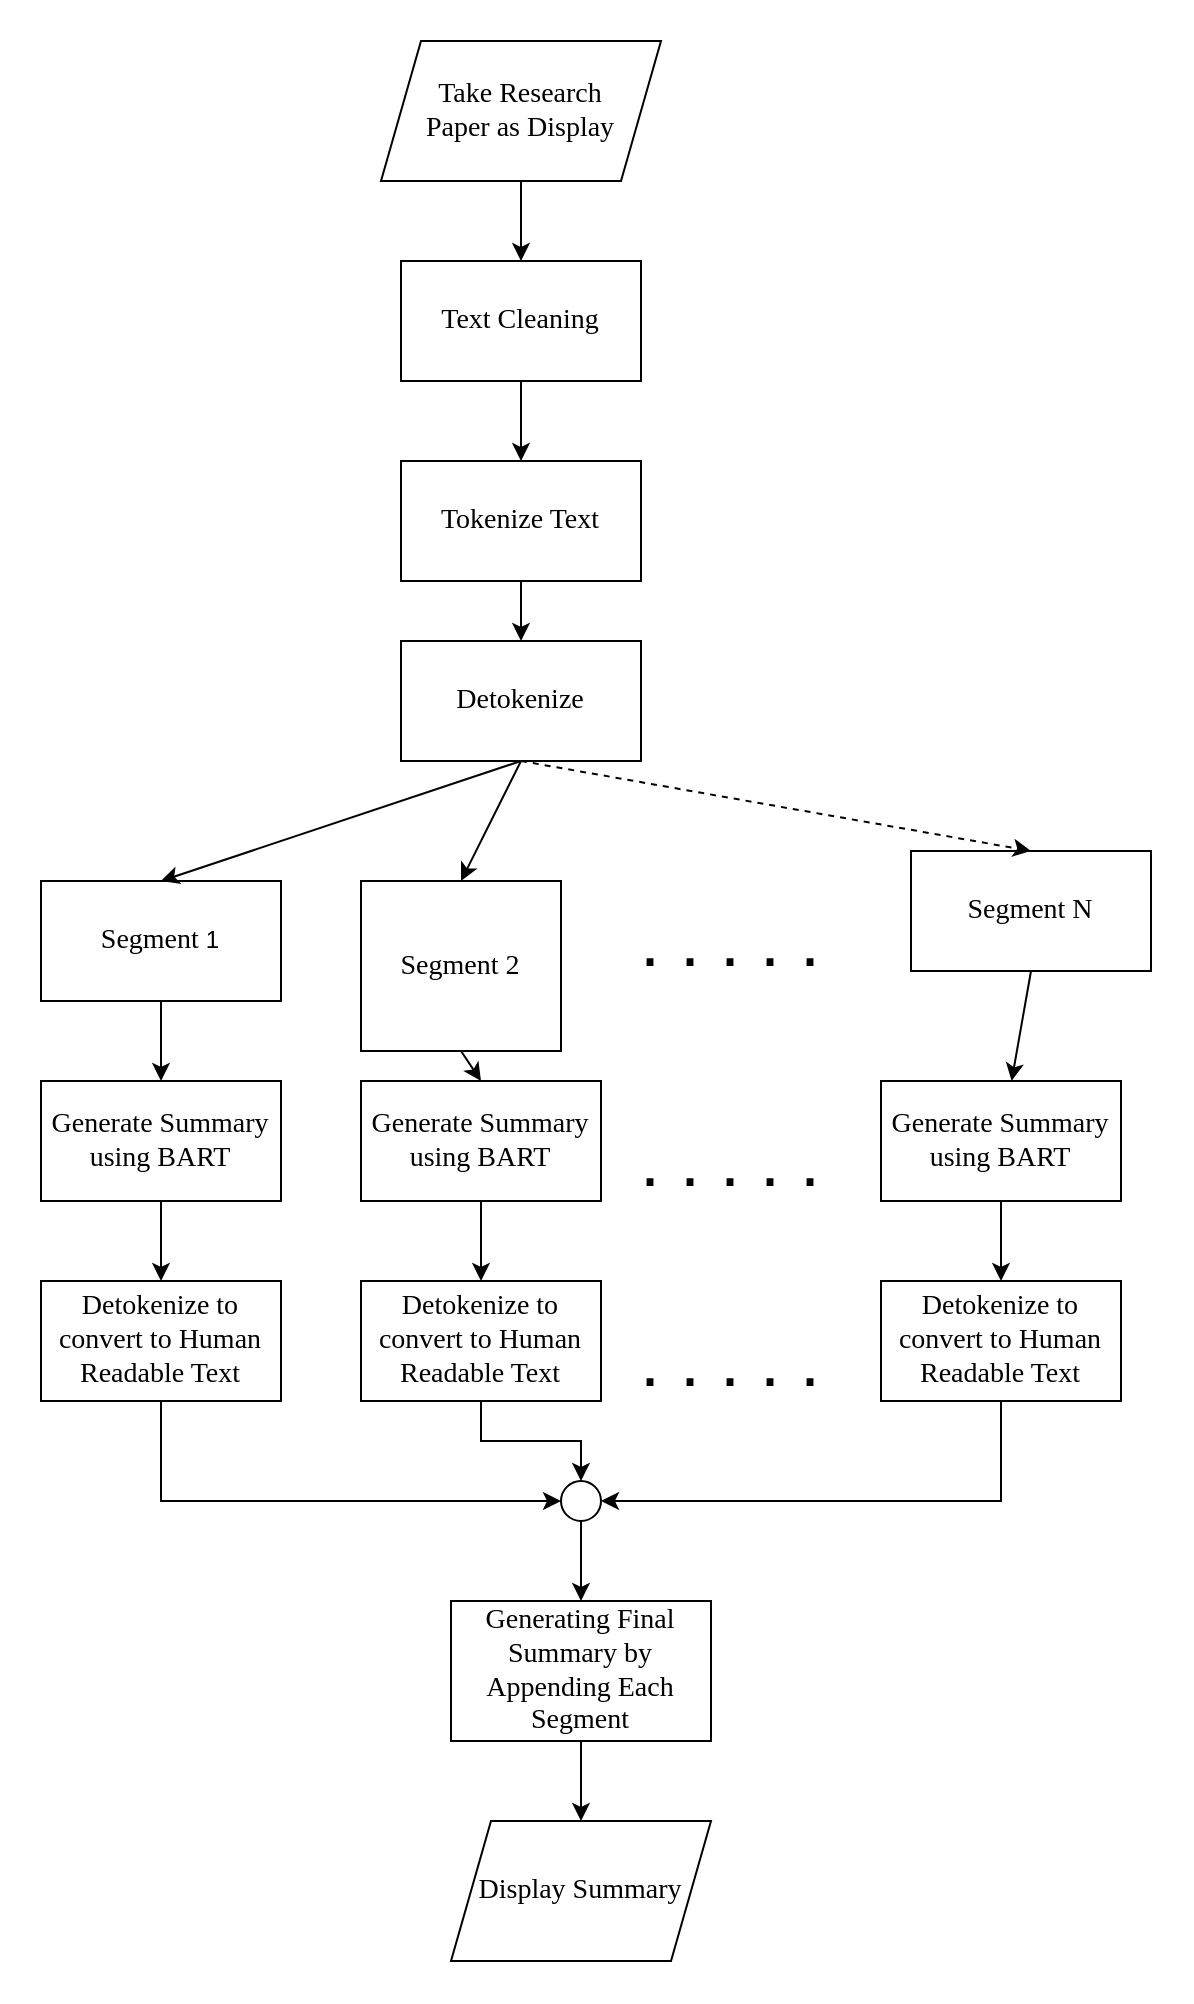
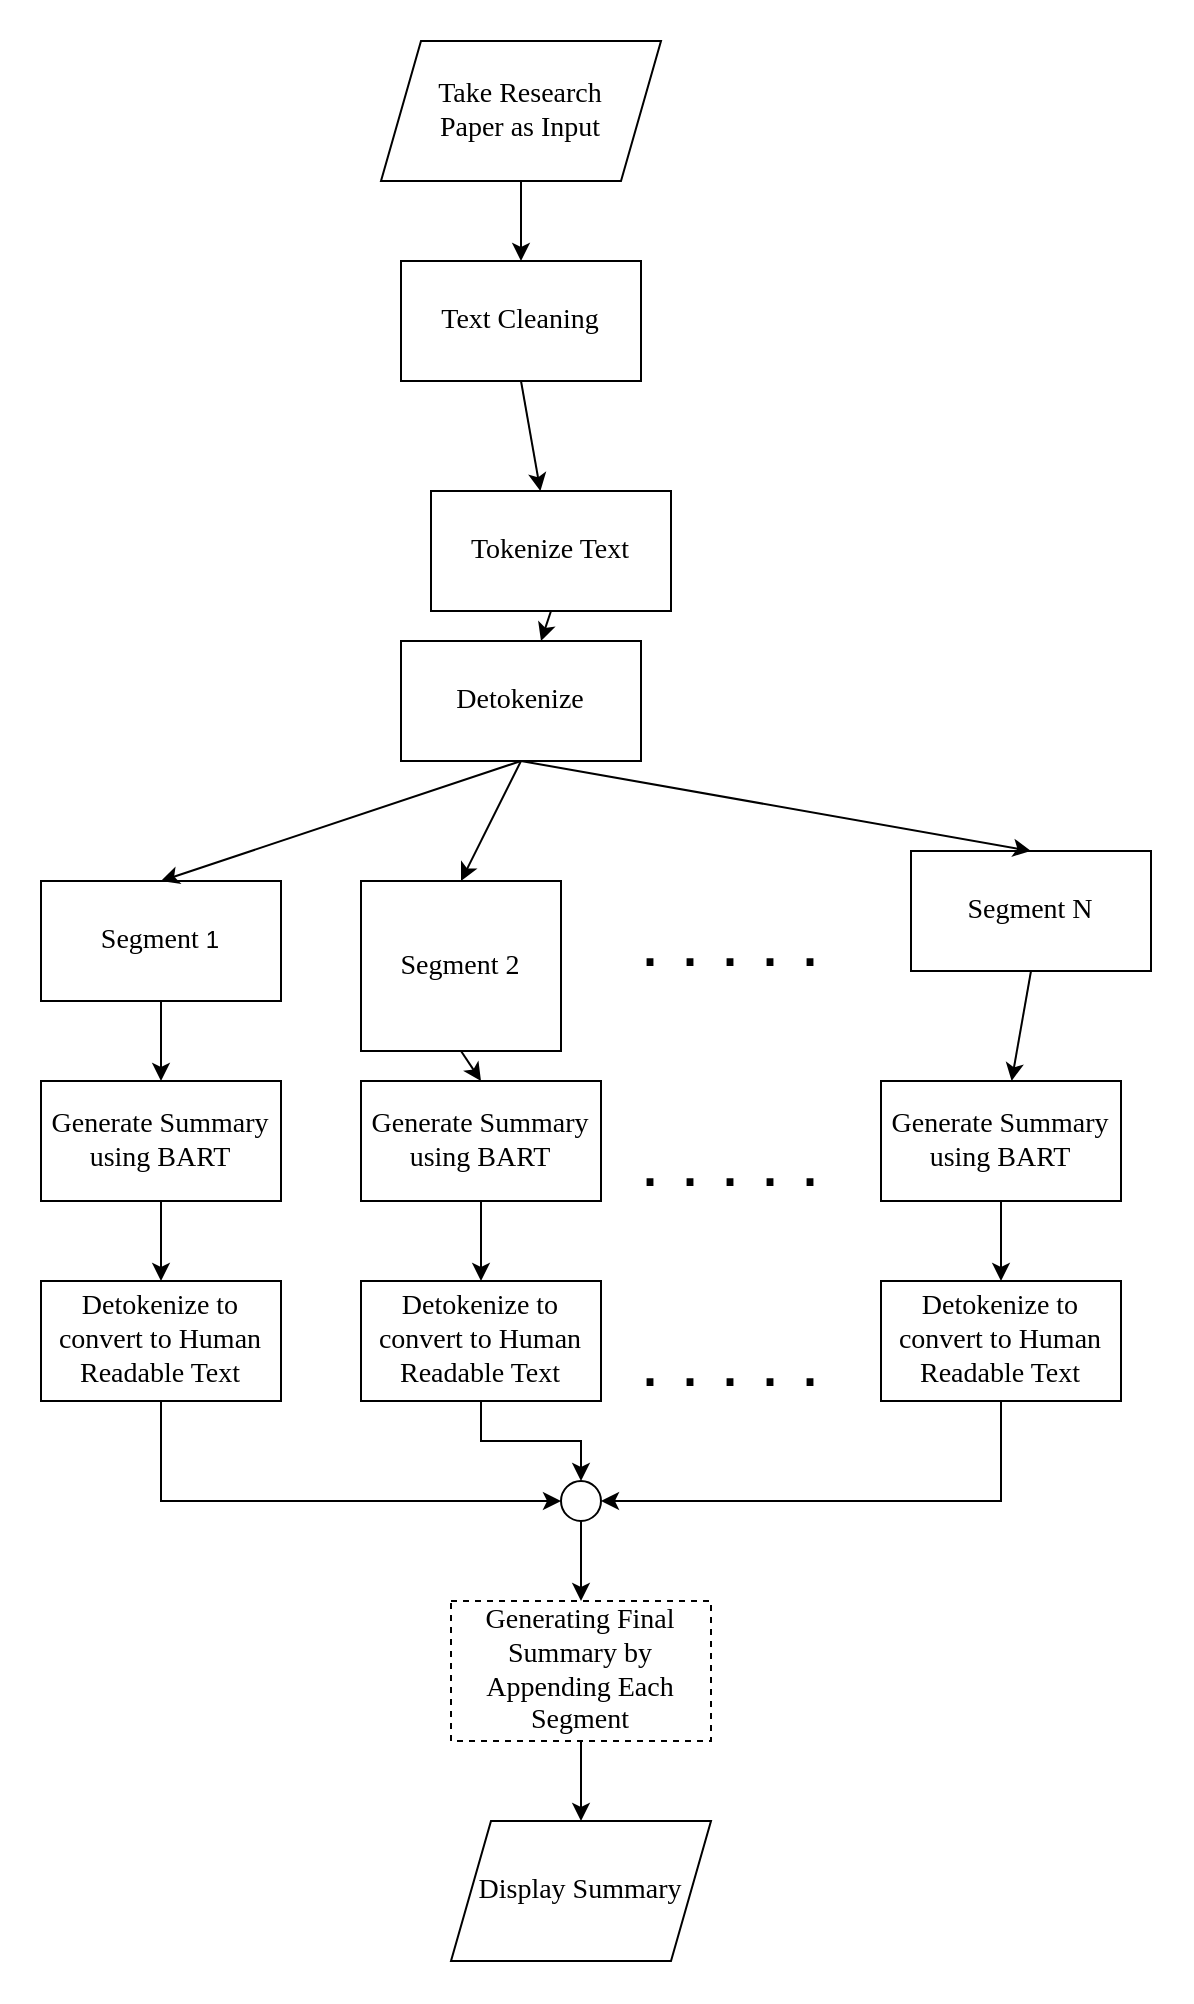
- <mxCell id="2" value="&lt;font face=&quot;Times New Roman&quot;&gt;&lt;span style=&quot;font-size: 14px;&quot;&gt;Take Research&lt;br&gt;Paper as Display&lt;/span&gt;&lt;/font&gt;" style="shape=parallelogram;perimeter=parallelogramPerimeter;whiteSpace=wrap;html=1;fixedSize=1;" vertex="1" parent="1"><mxGeometry x="190" y="20" width="140" height="70" as="geometry" /></mxCell>
+ <mxCell id="2" value="&lt;font face=&quot;Times New Roman&quot;&gt;&lt;span style=&quot;font-size: 14px;&quot;&gt;Take Research&lt;br&gt;Paper as Input&lt;/span&gt;&lt;/font&gt;" style="shape=parallelogram;perimeter=parallelogramPerimeter;whiteSpace=wrap;html=1;fixedSize=1;" vertex="1" parent="1"><mxGeometry x="190" y="20" width="140" height="70" as="geometry" /></mxCell>
- <mxCell id="4" value="&lt;font face=&quot;Times New Roman&quot; style=&quot;font-size: 14px;&quot;&gt;Tokenize Text&lt;/font&gt;" style="rounded=0;whiteSpace=wrap;html=1;" vertex="1" parent="1"><mxGeometry x="200" y="230" width="120" height="60" as="geometry" /></mxCell>
+ <mxCell id="4" value="&lt;font face=&quot;Times New Roman&quot; style=&quot;font-size: 14px;&quot;&gt;Tokenize Text&lt;/font&gt;" style="rounded=0;whiteSpace=wrap;html=1;" vertex="1" parent="1"><mxGeometry x="215" y="245" width="120" height="60" as="geometry" /></mxCell>
- <mxCell id="22" value="" style="endArrow=classic;html=1;rounded=0;exitX=0.5;exitY=1;exitDx=0;exitDy=0;entryX=0.5;entryY=0;entryDx=0;entryDy=0;dashed=1;" edge="1" parent="1" source="5" target="8"><mxGeometry width="50" height="50" relative="1" as="geometry"><mxPoint x="280" y="490" as="sourcePoint" /><mxPoint x="330" y="440" as="targetPoint" /></mxGeometry></mxCell>
+ <mxCell id="22" value="" style="endArrow=classic;html=1;rounded=0;exitX=0.5;exitY=1;exitDx=0;exitDy=0;entryX=0.5;entryY=0;entryDx=0;entryDy=0;" edge="1" parent="1" source="5" target="8"><mxGeometry width="50" height="50" relative="1" as="geometry"><mxPoint x="280" y="490" as="sourcePoint" /><mxPoint x="330" y="440" as="targetPoint" /></mxGeometry></mxCell>
- <mxCell id="15" value="&lt;font style=&quot;font-size: 14px;&quot; face=&quot;Times New Roman&quot;&gt;Generating Final Summary by Appending Each Segment&lt;/font&gt;" style="rounded=0;whiteSpace=wrap;html=1;" vertex="1" parent="1"><mxGeometry x="225" y="800" width="130" height="70" as="geometry" /></mxCell>
+ <mxCell id="15" value="&lt;font style=&quot;font-size: 14px;&quot; face=&quot;Times New Roman&quot;&gt;Generating Final Summary by Appending Each Segment&lt;/font&gt;" style="rounded=0;whiteSpace=wrap;html=1;dashed=1;" vertex="1" parent="1"><mxGeometry x="225" y="800" width="130" height="70" as="geometry" /></mxCell>
